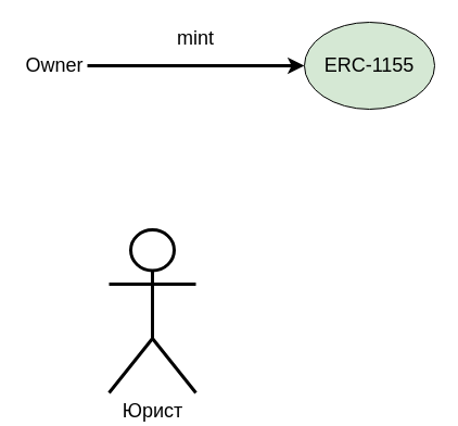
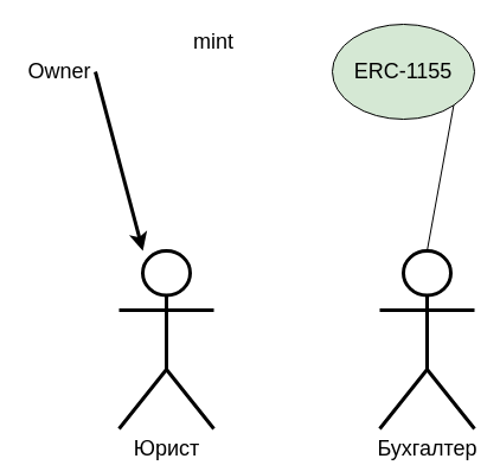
- <mxCell id="4" value="" style="endArrow=classic;html=1;rounded=0;strokeWidth=3;exitX=1;exitY=0.5;exitDx=0;exitDy=0;entryX=0;entryY=0.5;entryDx=0;entryDy=0;" edge="1" parent="1" source="3" target="2"><mxGeometry width="50" height="50" relative="1" as="geometry"><mxPoint x="100" y="60" as="sourcePoint" /><mxPoint x="260" y="60" as="targetPoint" /></mxGeometry></mxCell>
+ <mxCell id="4" value="" style="endArrow=classic;html=1;rounded=0;strokeWidth=3;exitX=1;exitY=0.5;exitDx=0;exitDy=0;" edge="1" parent="1" source="3" target="6"><mxGeometry width="50" height="50" relative="1" as="geometry"><mxPoint x="100" y="60" as="sourcePoint" /><mxPoint x="260" y="60" as="targetPoint" /></mxGeometry></mxCell>
+ <mxCell id="8" value="" style="endArrow=none;html=1;rounded=0;exitX=1;exitY=1;exitDx=0;exitDy=0;entryX=0.5;entryY=0;entryDx=0;entryDy=0;entryPerimeter=0;" edge="1" parent="1" source="2" target="7"><mxGeometry width="50" height="50" relative="1" as="geometry"><mxPoint x="410" y="160" as="sourcePoint" /><mxPoint x="460" y="110" as="targetPoint" /></mxGeometry></mxCell>
+ <mxCell id="7" value="Бухгалтер" style="shape=umlActor;verticalLabelPosition=bottom;verticalAlign=top;html=1;outlineConnect=0;strokeWidth=3;fontSize=18;" vertex="1" parent="1"><mxGeometry x="320" y="211" width="80" height="150" as="geometry" /></mxCell>
